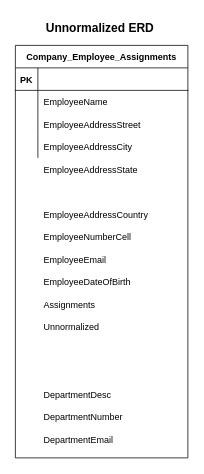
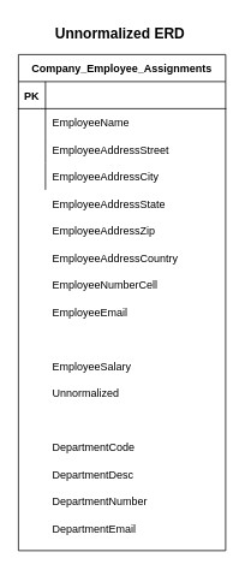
+ <mxCell id="25" value="EmployeeAddressZip" style="shape=partialRectangle;connectable=0;fillColor=none;top=0;left=0;bottom=0;right=0;align=left;spacingLeft=6;overflow=hidden;" vertex="1" parent="1"><mxGeometry x="50" y="240" width="200" height="30" as="geometry" /></mxCell>
- <mxCell id="17" value="EmployeeDateOfBirth" style="shape=partialRectangle;connectable=0;fillColor=none;top=0;left=0;bottom=0;right=0;align=left;spacingLeft=6;overflow=hidden;" vertex="1" parent="1"><mxGeometry x="50" y="360" width="200" height="30" as="geometry" /></mxCell>
- <mxCell id="18" value="Assignments" style="shape=partialRectangle;connectable=0;fillColor=none;top=0;left=0;bottom=0;right=0;align=left;spacingLeft=6;overflow=hidden;" vertex="1" parent="1"><mxGeometry x="50" y="390" width="200" height="30" as="geometry" /></mxCell>
+ <mxCell id="18" value="EmployeeSalary" style="shape=partialRectangle;connectable=0;fillColor=none;top=0;left=0;bottom=0;right=0;align=left;spacingLeft=6;overflow=hidden;" vertex="1" parent="1"><mxGeometry x="50" y="390" width="200" height="30" as="geometry" /></mxCell>
+ <mxCell id="20" value="DepartmentCode" style="shape=partialRectangle;connectable=0;fillColor=none;top=0;left=0;bottom=0;right=0;align=left;spacingLeft=6;overflow=hidden;" vertex="1" parent="1"><mxGeometry x="50" y="480" width="200" height="30" as="geometry" /></mxCell>
